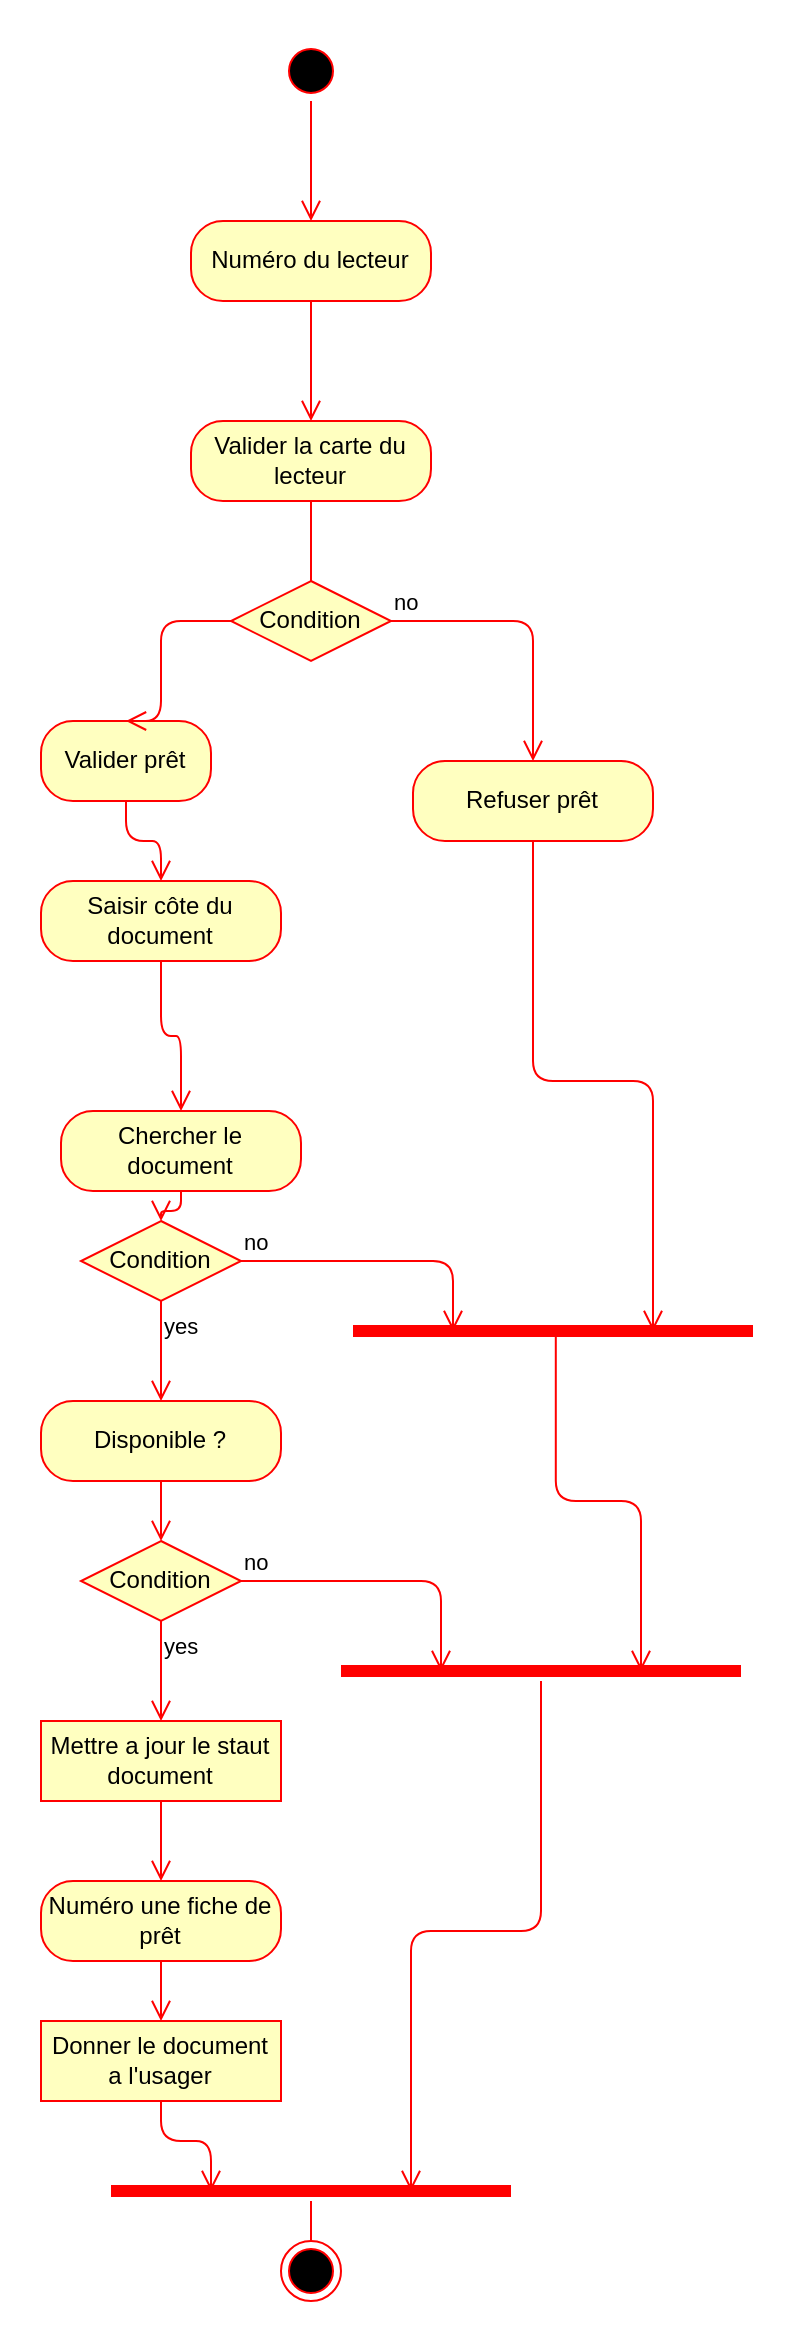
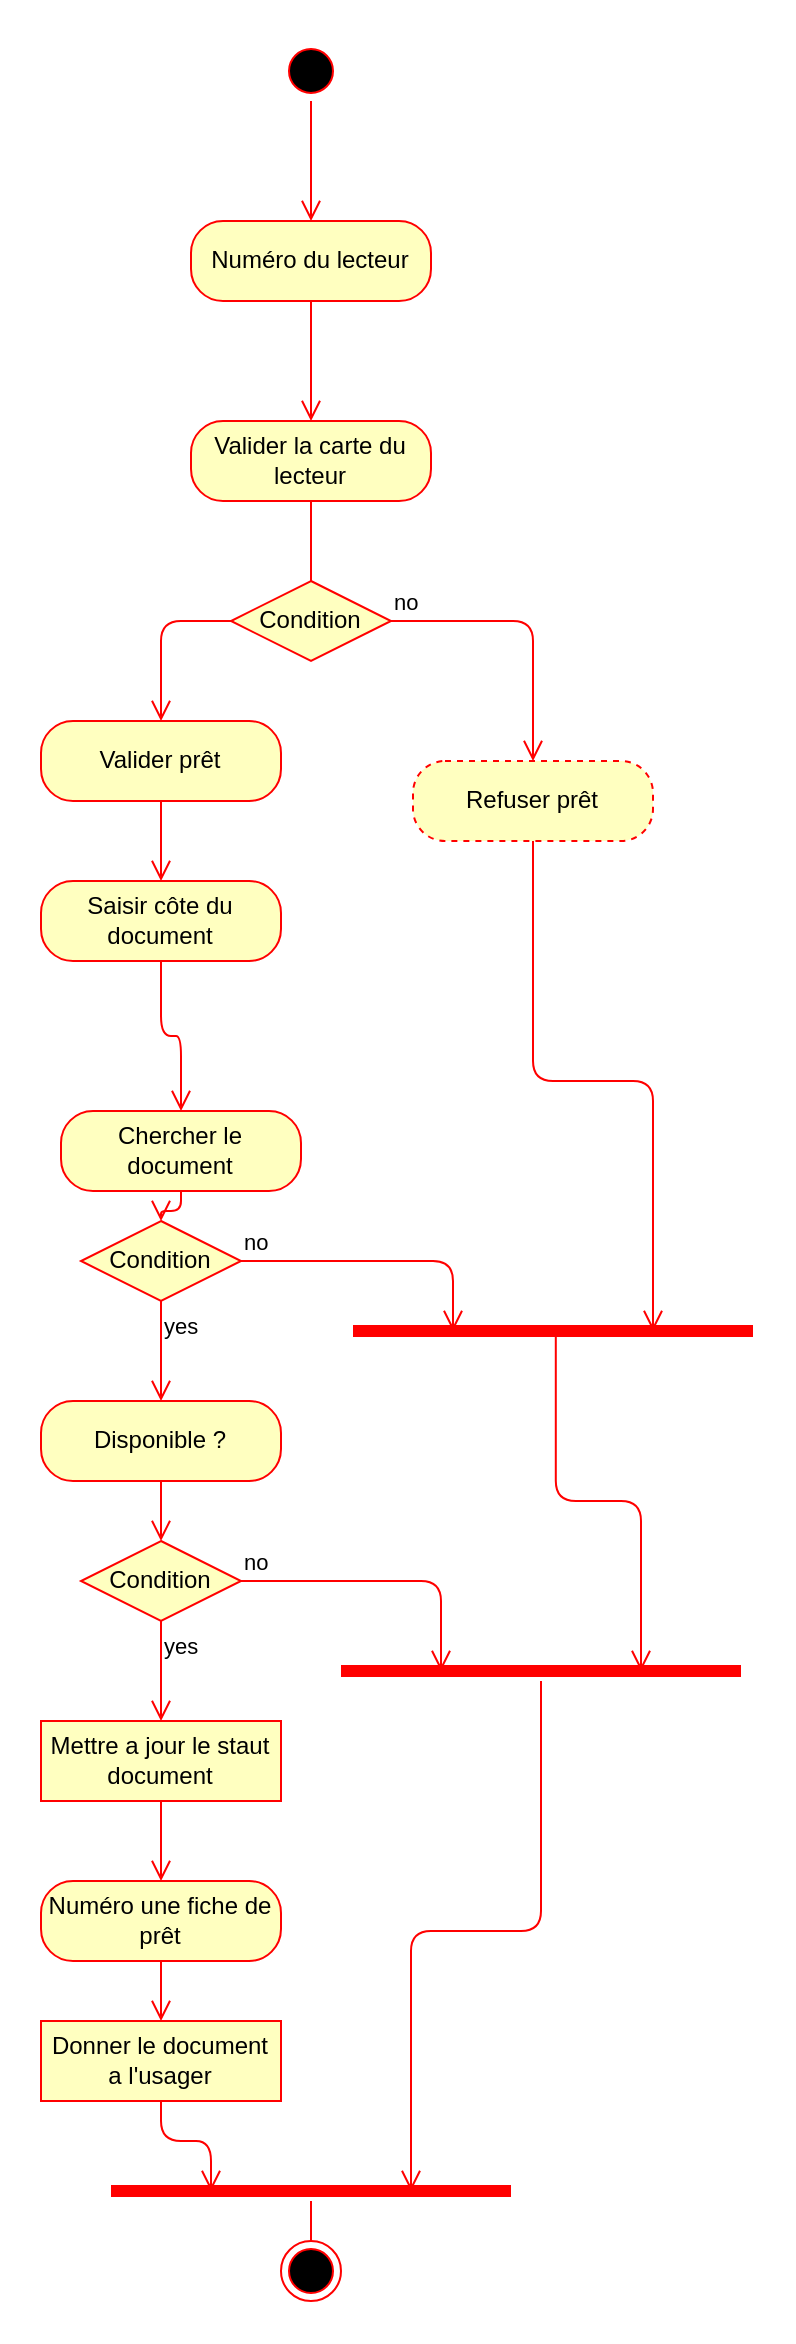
- <mxCell id="12" value="Valider prêt" style="rounded=1;whiteSpace=wrap;html=1;arcSize=40;fontColor=#000000;fillColor=#ffffc0;strokeColor=#ff0000;" vertex="1" parent="1"><mxGeometry x="20" y="360" width="85" height="40" as="geometry" /></mxCell>
+ <mxCell id="12" value="Valider prêt" style="rounded=1;whiteSpace=wrap;html=1;arcSize=40;fontColor=#000000;fillColor=#ffffc0;strokeColor=#ff0000;" vertex="1" parent="1"><mxGeometry x="20" y="360" width="120" height="40" as="geometry" /></mxCell>
- <mxCell id="10" value="Refuser prêt" style="rounded=1;whiteSpace=wrap;html=1;arcSize=40;fontColor=#000000;fillColor=#ffffc0;strokeColor=#ff0000;" vertex="1" parent="1"><mxGeometry x="206" y="380" width="120" height="40" as="geometry" /></mxCell>
+ <mxCell id="10" value="Refuser prêt" style="rounded=1;whiteSpace=wrap;html=1;arcSize=40;fontColor=#000000;fillColor=#ffffc0;strokeColor=#ff0000;dashed=1;" vertex="1" parent="1"><mxGeometry x="206" y="380" width="120" height="40" as="geometry" /></mxCell>
